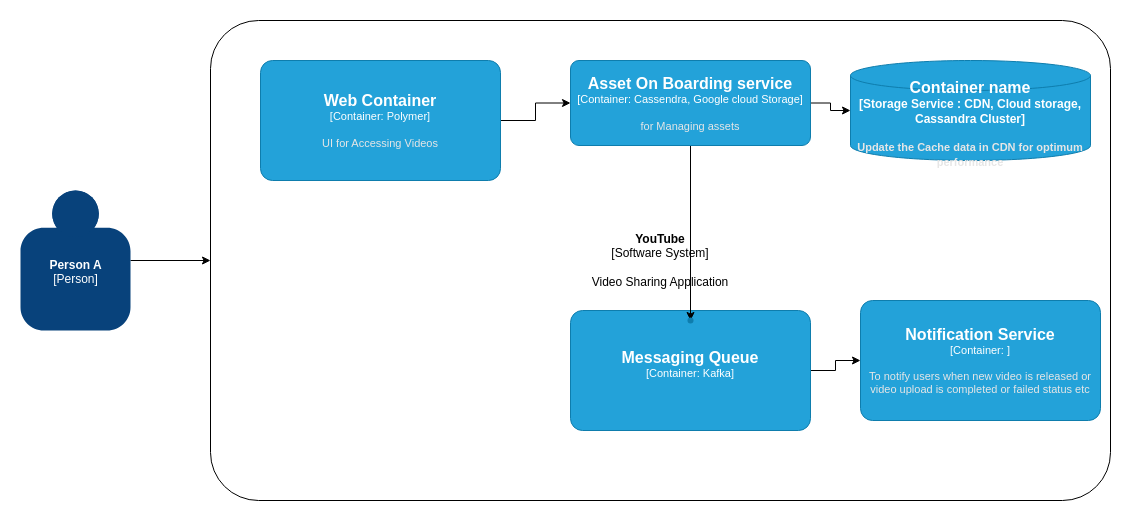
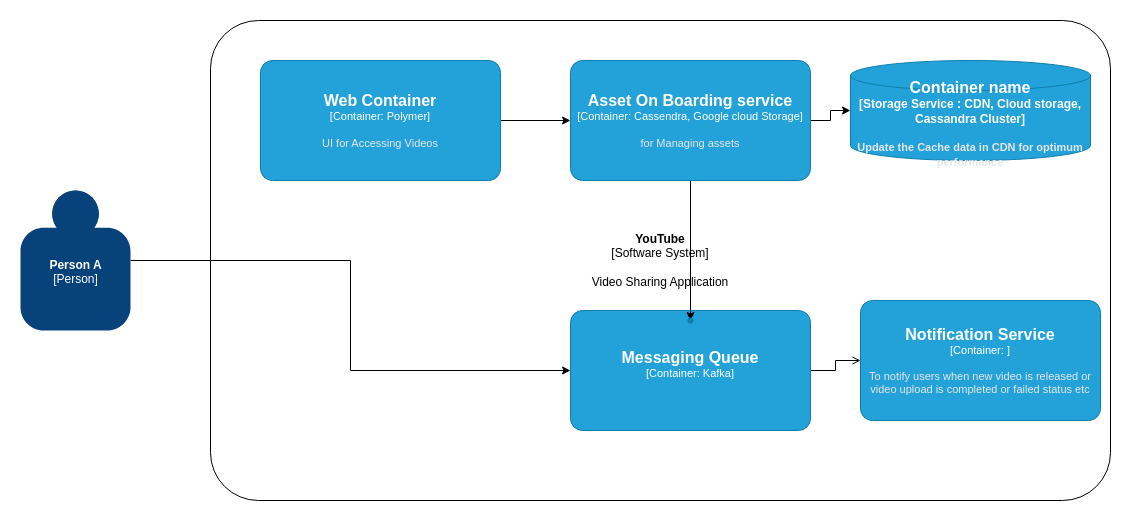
- <mxCell id="9" value="&lt;font style=&quot;font-size: 16px&quot;&gt;&lt;b&gt;Asset On Boarding service&lt;/b&gt;&lt;/font&gt;&lt;div&gt;[Container: Cassendra, Google cloud Storage]&lt;/div&gt;&lt;br&gt;&lt;div&gt;&lt;font style=&quot;font-size: 11px&quot;&gt;&lt;font color=&quot;#E6E6E6&quot;&gt;for Managing assets&lt;/font&gt;&lt;/div&gt;" style="rounded=1;whiteSpace=wrap;html=1;fontSize=11;labelBackgroundColor=none;fillColor=#23A2D9;fontColor=#ffffff;align=center;arcSize=10;strokeColor=#0E7DAD;metaEdit=1;metaData={&quot;c4Type&quot;:{&quot;editable&quot;:false}};resizable=0;points=[[0.25,0,0],[0.5,0,0],[0.75,0,0],[1,0.25,0],[1,0.5,0],[1,0.75,0],[0.75,1,0],[0.5,1,0],[0.25,1,0],[0,0.75,0],[0,0.5,0],[0,0.25,0]];" vertex="1" parent="1"><mxGeometry x="570" y="60" width="240" height="85" as="geometry" /></mxCell>
+ <mxCell id="9" value="&lt;font style=&quot;font-size: 16px&quot;&gt;&lt;b&gt;Asset On Boarding service&lt;/b&gt;&lt;/font&gt;&lt;div&gt;[Container: Cassendra, Google cloud Storage]&lt;/div&gt;&lt;br&gt;&lt;div&gt;&lt;font style=&quot;font-size: 11px&quot;&gt;&lt;font color=&quot;#E6E6E6&quot;&gt;for Managing assets&lt;/font&gt;&lt;/div&gt;" style="rounded=1;whiteSpace=wrap;html=1;fontSize=11;labelBackgroundColor=none;fillColor=#23A2D9;fontColor=#ffffff;align=center;arcSize=10;strokeColor=#0E7DAD;metaEdit=1;metaData={&quot;c4Type&quot;:{&quot;editable&quot;:false}};resizable=0;points=[[0.25,0,0],[0.5,0,0],[0.75,0,0],[1,0.25,0],[1,0.5,0],[1,0.75,0],[0.75,1,0],[0.5,1,0],[0.25,1,0],[0,0.75,0],[0,0.5,0],[0,0.25,0]];" vertex="1" parent="1"><mxGeometry x="570" y="60" width="240" height="120" as="geometry" /></mxCell>
- <mxCell id="2" value="" style="edgeStyle=orthogonalEdgeStyle;rounded=0;orthogonalLoop=1;jettySize=auto;html=1;" edge="1" parent="1" source="3" target="4"><mxGeometry relative="1" as="geometry" /></mxCell>
+ <mxCell id="2" value="" style="edgeStyle=orthogonalEdgeStyle;rounded=0;orthogonalLoop=1;jettySize=auto;html=1;" edge="1" parent="1" source="3" target="6"><mxGeometry relative="1" as="geometry" /></mxCell>
- <mxCell id="5" value="" style="edgeStyle=orthogonalEdgeStyle;rounded=0;orthogonalLoop=1;jettySize=auto;html=1;" edge="1" parent="1" source="6" target="12"><mxGeometry relative="1" as="geometry" /></mxCell>
+ <mxCell id="5" value="" style="edgeStyle=orthogonalEdgeStyle;rounded=0;orthogonalLoop=1;jettySize=auto;html=1;endArrow=open;" edge="1" parent="1" source="6" target="12"><mxGeometry relative="1" as="geometry" /></mxCell>
